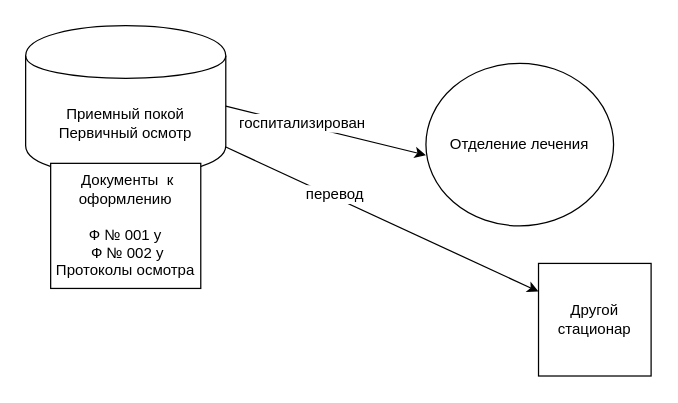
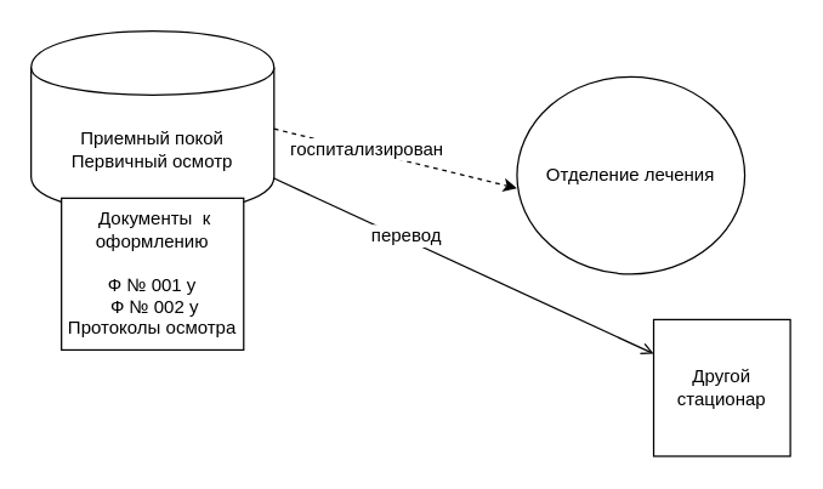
- <mxCell id="4" value="" style="endArrow=classic;html=1;entryX=0;entryY=0.565;entryDx=0;entryDy=0;entryPerimeter=0;exitX=1;exitY=0.536;exitDx=0;exitDy=0;exitPerimeter=0;" parent="1" source="2" target="3" edge="1"><mxGeometry width="50" height="50" relative="1" as="geometry"><mxPoint x="-240" y="380" as="sourcePoint" /><mxPoint x="-190" y="330" as="targetPoint" /><Array as="points" /></mxGeometry></mxCell>
+ <mxCell id="4" value="" style="endArrow=classic;html=1;entryX=0;entryY=0.565;entryDx=0;entryDy=0;entryPerimeter=0;exitX=1;exitY=0.536;exitDx=0;exitDy=0;exitPerimeter=0;dashed=1;" parent="1" source="2" target="3" edge="1"><mxGeometry width="50" height="50" relative="1" as="geometry"><mxPoint x="-240" y="380" as="sourcePoint" /><mxPoint x="-190" y="330" as="targetPoint" /><Array as="points" /></mxGeometry></mxCell>
- <mxCell id="7" value="" style="endArrow=classic;html=1;entryX=0;entryY=0.25;entryDx=0;entryDy=0;" parent="1" source="2" target="6" edge="1"><mxGeometry width="50" height="50" relative="1" as="geometry"><mxPoint x="-90" y="160" as="sourcePoint" /><mxPoint x="-40" y="110" as="targetPoint" /></mxGeometry></mxCell>
+ <mxCell id="7" value="" style="endArrow=open;html=1;entryX=0;entryY=0.25;entryDx=0;entryDy=0;" parent="1" source="2" target="6" edge="1"><mxGeometry width="50" height="50" relative="1" as="geometry"><mxPoint x="-90" y="160" as="sourcePoint" /><mxPoint x="-40" y="110" as="targetPoint" /></mxGeometry></mxCell>
